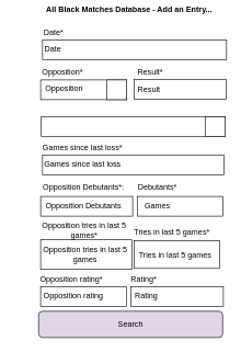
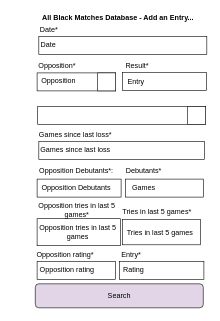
- <mxCell id="22" value="&lt;b&gt;All Black Matches Database - Add an Entry...&lt;/b&gt;" style="text;html=1;strokeColor=none;fillColor=none;align=center;verticalAlign=middle;whiteSpace=wrap;rounded=0;" parent="1" vertex="1"><mxGeometry x="61" y="5" width="270" height="20" as="geometry" /></mxCell>
+ <mxCell id="22" value="&lt;b&gt;All Black Matches Database - Add an Entry...&lt;/b&gt;" style="text;html=1;strokeColor=none;fillColor=none;align=center;verticalAlign=middle;whiteSpace=wrap;rounded=0;" parent="1" vertex="1"><mxGeometry x="61" y="20" width="270" height="20" as="geometry" /></mxCell>
- <mxCell id="26" value="Result" style="text;html=1;strokeColor=none;fillColor=none;align=center;verticalAlign=middle;whiteSpace=wrap;rounded=0;" parent="1" vertex="1"><mxGeometry x="201" y="126" width="50" height="20" as="geometry" /></mxCell>
+ <mxCell id="26" value="Entry" style="text;html=1;strokeColor=none;fillColor=none;align=center;verticalAlign=middle;whiteSpace=wrap;rounded=0;" parent="1" vertex="1"><mxGeometry x="201" y="126" width="50" height="20" as="geometry" /></mxCell>
- <mxCell id="30" value="Rating*" style="text;html=1;strokeColor=none;fillColor=none;align=center;verticalAlign=middle;whiteSpace=wrap;rounded=0;" parent="1" vertex="1"><mxGeometry x="156" y="415" width="124" height="20" as="geometry" /></mxCell>
+ <mxCell id="30" value="Entry*" style="text;html=1;strokeColor=none;fillColor=none;align=center;verticalAlign=middle;whiteSpace=wrap;rounded=0;" parent="1" vertex="1"><mxGeometry x="156" y="415" width="124" height="20" as="geometry" /></mxCell>
